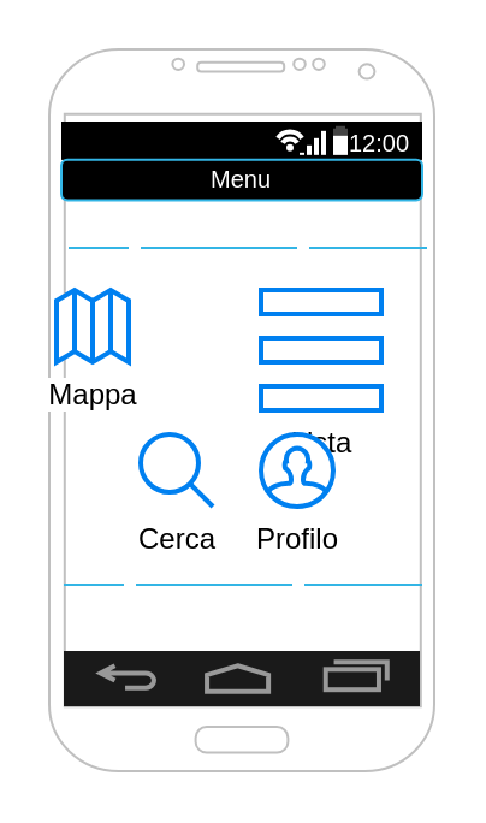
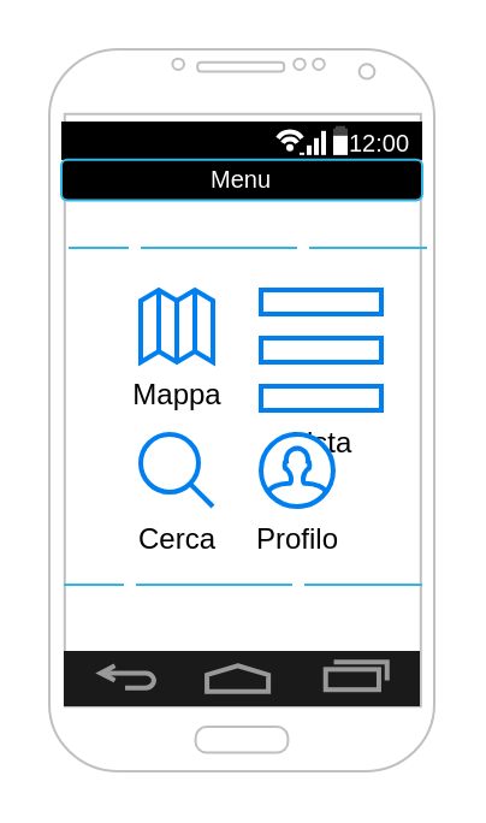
- <mxCell id="4" value="Mappa" style="html=1;verticalLabelPosition=bottom;align=center;labelBackgroundColor=#ffffff;verticalAlign=top;strokeWidth=2;strokeColor=#0080F0;shadow=0;dashed=0;shape=mxgraph.ios7.icons.map;" parent="1" vertex="1"><mxGeometry x="23" y="120" width="30" height="30" as="geometry" /></mxCell>
+ <mxCell id="4" value="Mappa" style="html=1;verticalLabelPosition=bottom;align=center;labelBackgroundColor=#ffffff;verticalAlign=top;strokeWidth=2;strokeColor=#0080F0;shadow=0;dashed=0;shape=mxgraph.ios7.icons.map;" parent="1" vertex="1"><mxGeometry x="58" y="120" width="30" height="30" as="geometry" /></mxCell>
